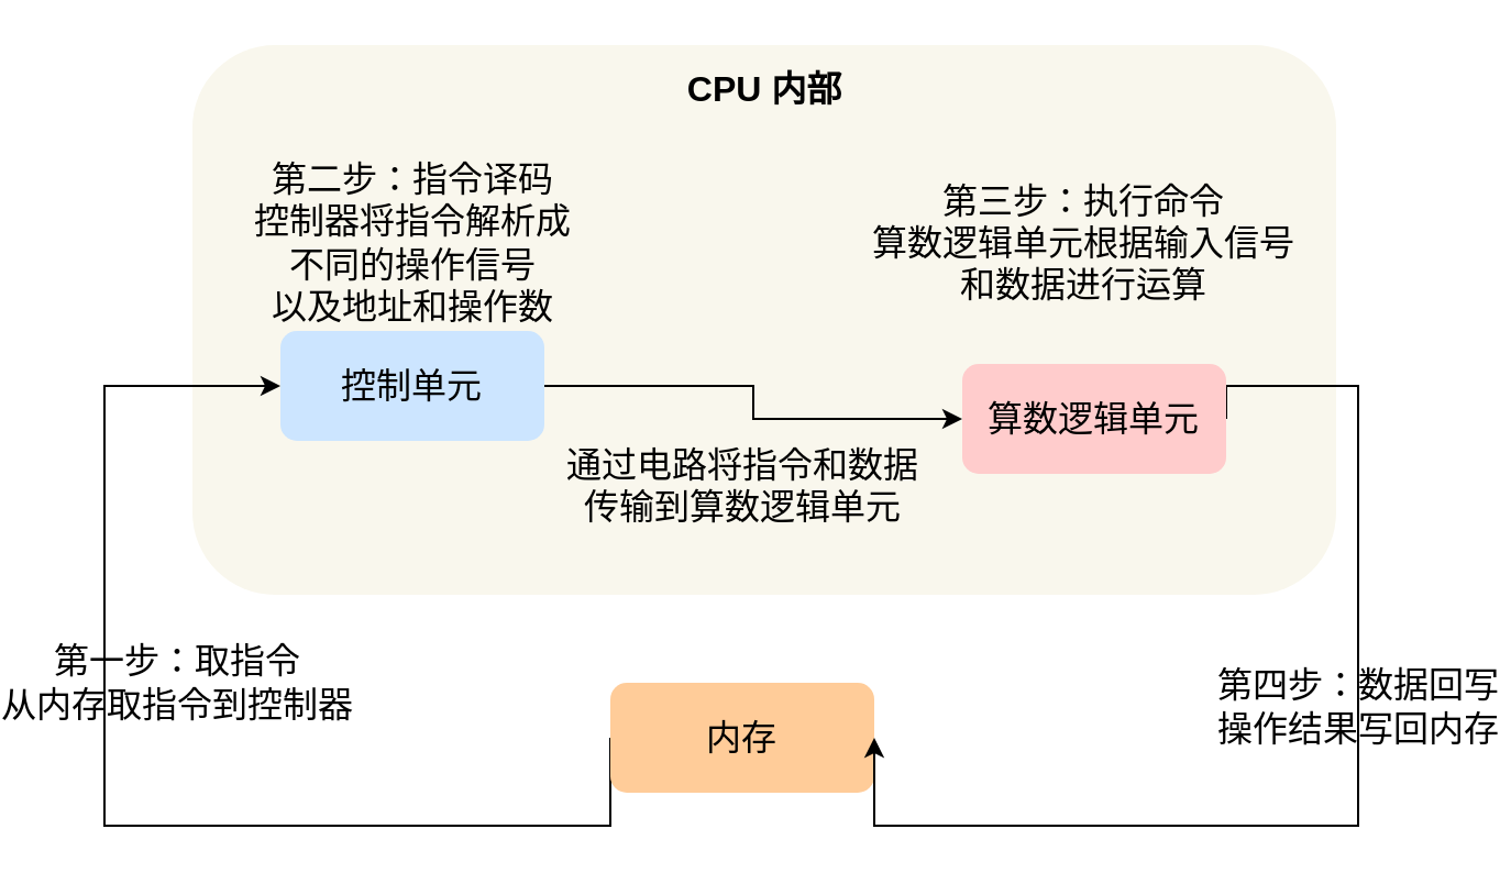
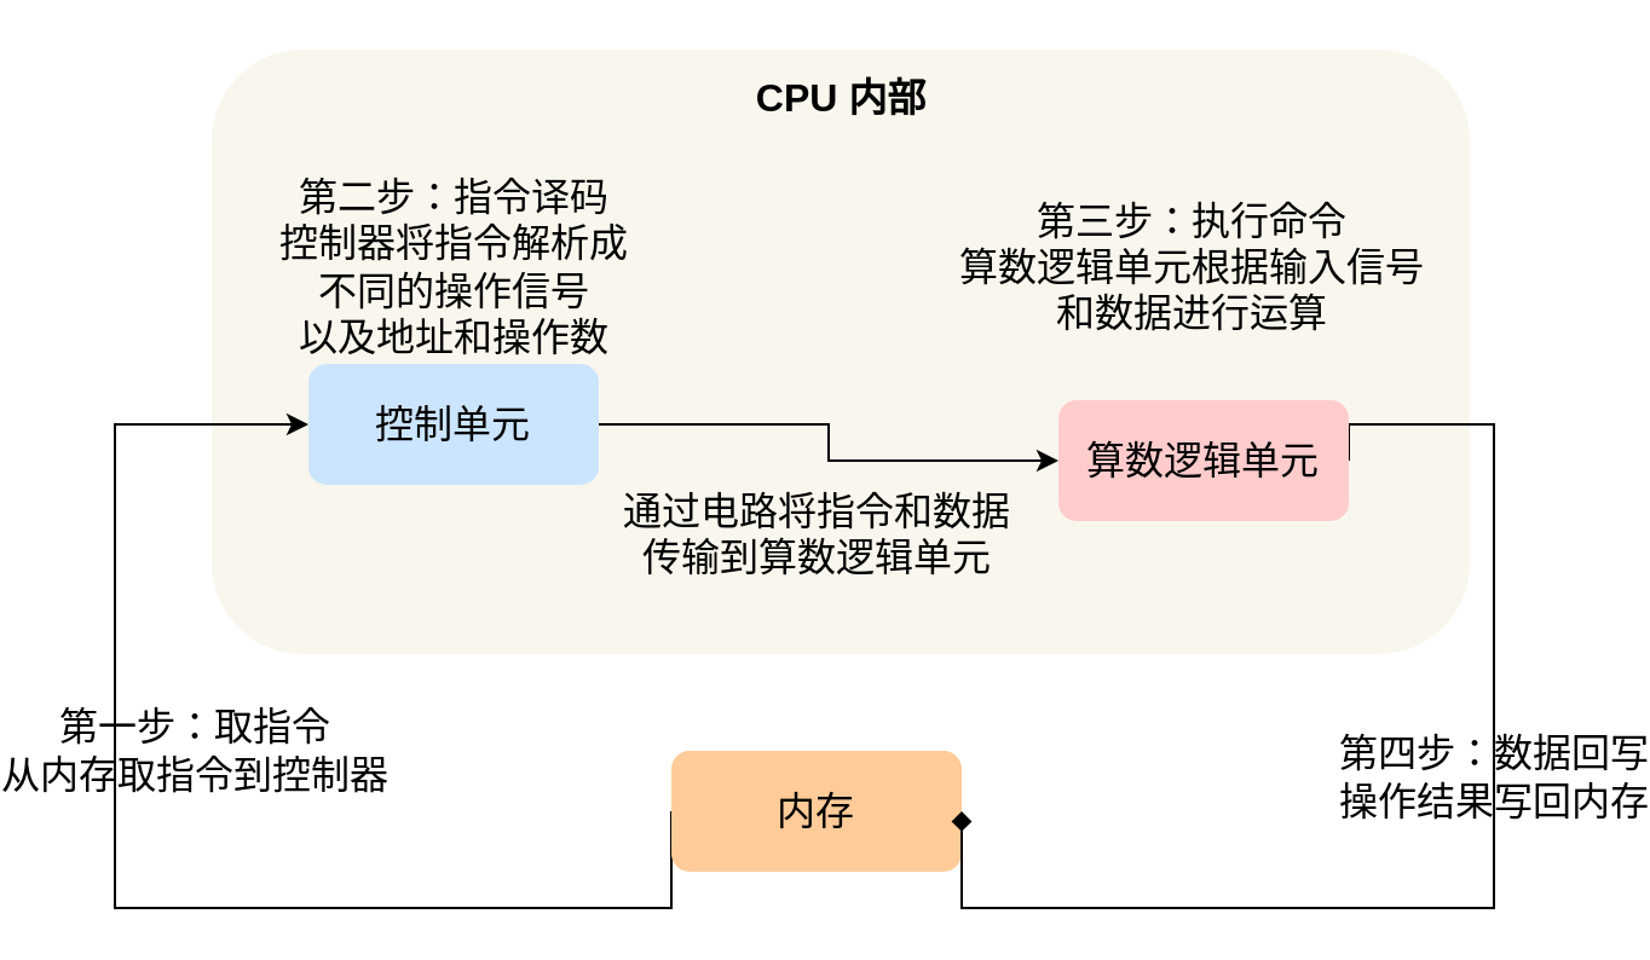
- <mxCell id="7" value="&#10;&#10;&lt;span style=&quot;color: rgb(0, 0, 0); font-family: helvetica; font-size: 16px; font-style: normal; font-weight: 400; letter-spacing: normal; text-align: center; text-indent: 0px; text-transform: none; word-spacing: 0px; display: inline; float: none;&quot;&gt;第四步：数据回写&lt;/span&gt;&lt;br style=&quot;color: rgb(0, 0, 0); font-family: helvetica; font-size: 16px; font-style: normal; font-weight: 400; letter-spacing: normal; text-align: center; text-indent: 0px; text-transform: none; word-spacing: 0px;&quot;&gt;&lt;span style=&quot;color: rgb(0, 0, 0); font-family: helvetica; font-size: 16px; font-style: normal; font-weight: 400; letter-spacing: normal; text-align: center; text-indent: 0px; text-transform: none; word-spacing: 0px; display: inline; float: none;&quot;&gt;操作结果写回内存&lt;/span&gt;&#10;&#10;" style="edgeStyle=orthogonalEdgeStyle;rounded=0;orthogonalLoop=1;jettySize=auto;html=1;entryX=1;entryY=0.5;entryDx=0;entryDy=0;exitX=1;exitY=0.5;exitDx=0;exitDy=0;fontSize=16;labelBackgroundColor=none;" edge="1" parent="1" source="8" target="4"><mxGeometry x="-0.175" relative="1" as="geometry"><Array as="points"><mxPoint x="590" y="175" /><mxPoint x="590" y="375" /></Array><mxPoint as="offset" /></mxGeometry></mxCell>
+ <mxCell id="7" value="&#10;&#10;&lt;span style=&quot;color: rgb(0, 0, 0); font-family: helvetica; font-size: 16px; font-style: normal; font-weight: 400; letter-spacing: normal; text-align: center; text-indent: 0px; text-transform: none; word-spacing: 0px; display: inline; float: none;&quot;&gt;第四步：数据回写&lt;/span&gt;&lt;br style=&quot;color: rgb(0, 0, 0); font-family: helvetica; font-size: 16px; font-style: normal; font-weight: 400; letter-spacing: normal; text-align: center; text-indent: 0px; text-transform: none; word-spacing: 0px;&quot;&gt;&lt;span style=&quot;color: rgb(0, 0, 0); font-family: helvetica; font-size: 16px; font-style: normal; font-weight: 400; letter-spacing: normal; text-align: center; text-indent: 0px; text-transform: none; word-spacing: 0px; display: inline; float: none;&quot;&gt;操作结果写回内存&lt;/span&gt;&#10;&#10;" style="edgeStyle=orthogonalEdgeStyle;rounded=0;orthogonalLoop=1;jettySize=auto;html=1;entryX=1;entryY=0.5;entryDx=0;entryDy=0;exitX=1;exitY=0.5;exitDx=0;exitDy=0;fontSize=16;labelBackgroundColor=none;endArrow=diamond;" edge="1" parent="1" source="8" target="4"><mxGeometry x="-0.175" relative="1" as="geometry"><Array as="points"><mxPoint x="590" y="175" /><mxPoint x="590" y="375" /></Array><mxPoint as="offset" /></mxGeometry></mxCell>
